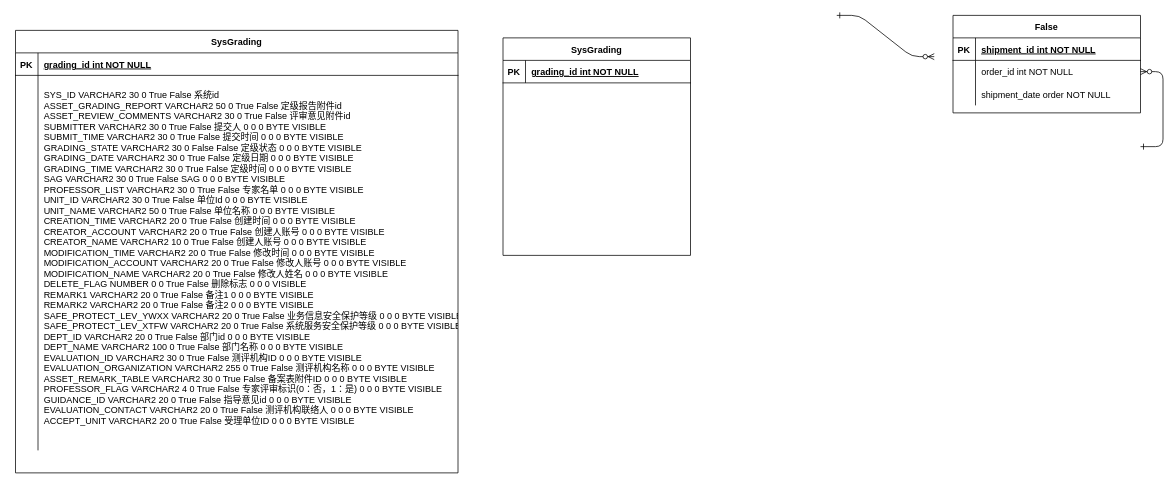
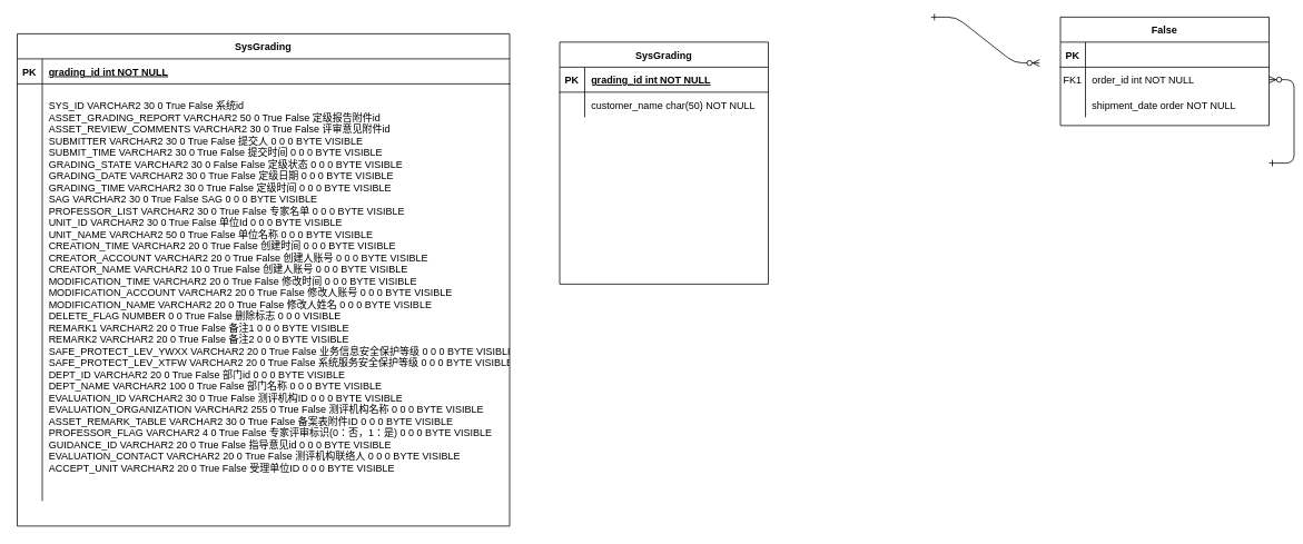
- <mxCell id="7" value="shipment_id int NOT NULL " style="shape=partialRectangle;overflow=hidden;connectable=0;fillColor=none;top=0;left=0;bottom=0;right=0;align=left;spacingLeft=6;fontStyle=5;" parent="5" vertex="1"><mxGeometry x="30" width="220" height="30" as="geometry"><mxRectangle width="220" height="30" as="alternateBounds" /></mxGeometry></mxCell>
+ <mxCell id="9" value="FK1" style="shape=partialRectangle;overflow=hidden;connectable=0;fillColor=none;top=0;left=0;bottom=0;right=0;" parent="8" vertex="1"><mxGeometry width="30" height="30" as="geometry"><mxRectangle width="30" height="30" as="alternateBounds" /></mxGeometry></mxCell>
+ <mxCell id="27" value="customer_name char(50) NOT NULL" style="shape=partialRectangle;overflow=hidden;connectable=0;fillColor=none;top=0;left=0;bottom=0;right=0;align=left;spacingLeft=6;" vertex="1" parent="25"><mxGeometry x="30" width="220" height="30" as="geometry"><mxRectangle width="220" height="30" as="alternateBounds" /></mxGeometry></mxCell>
